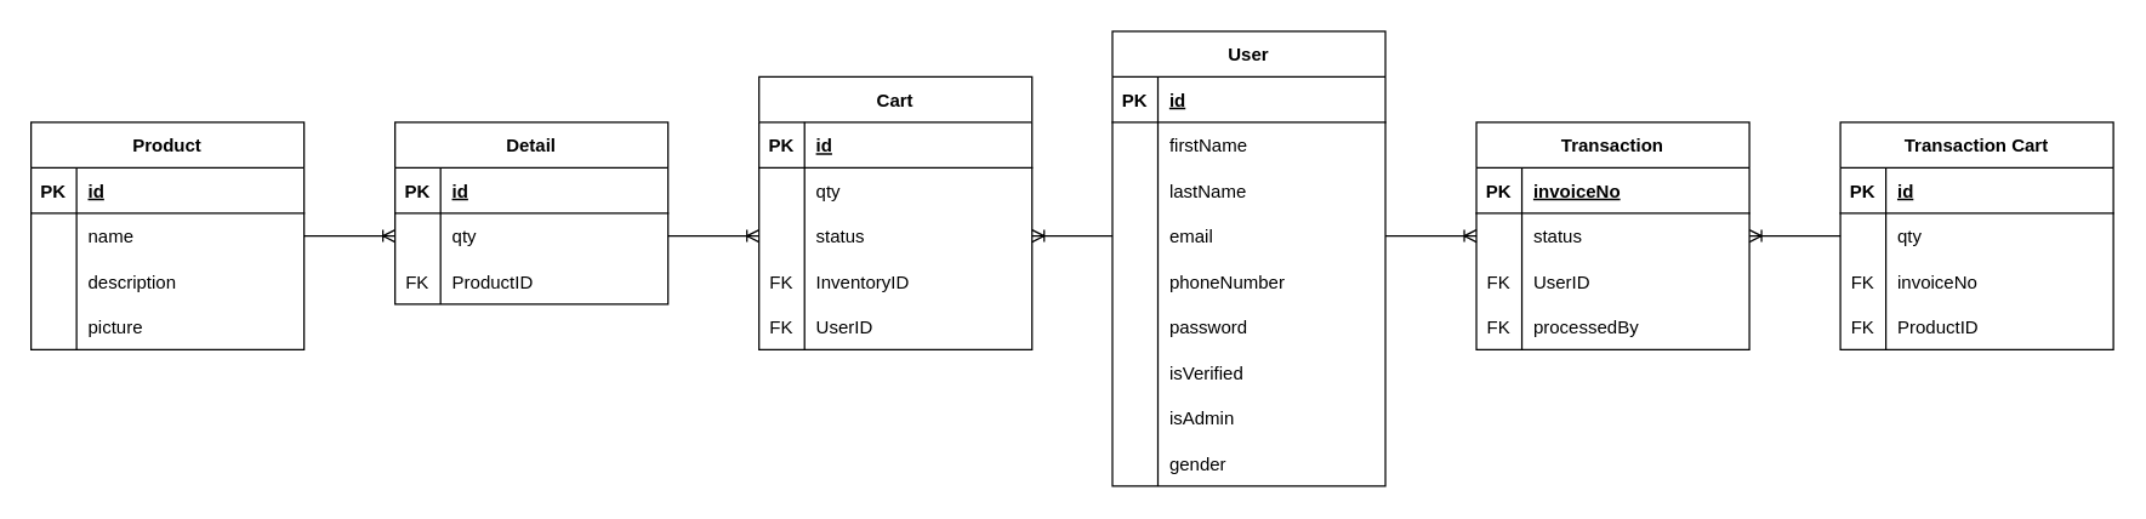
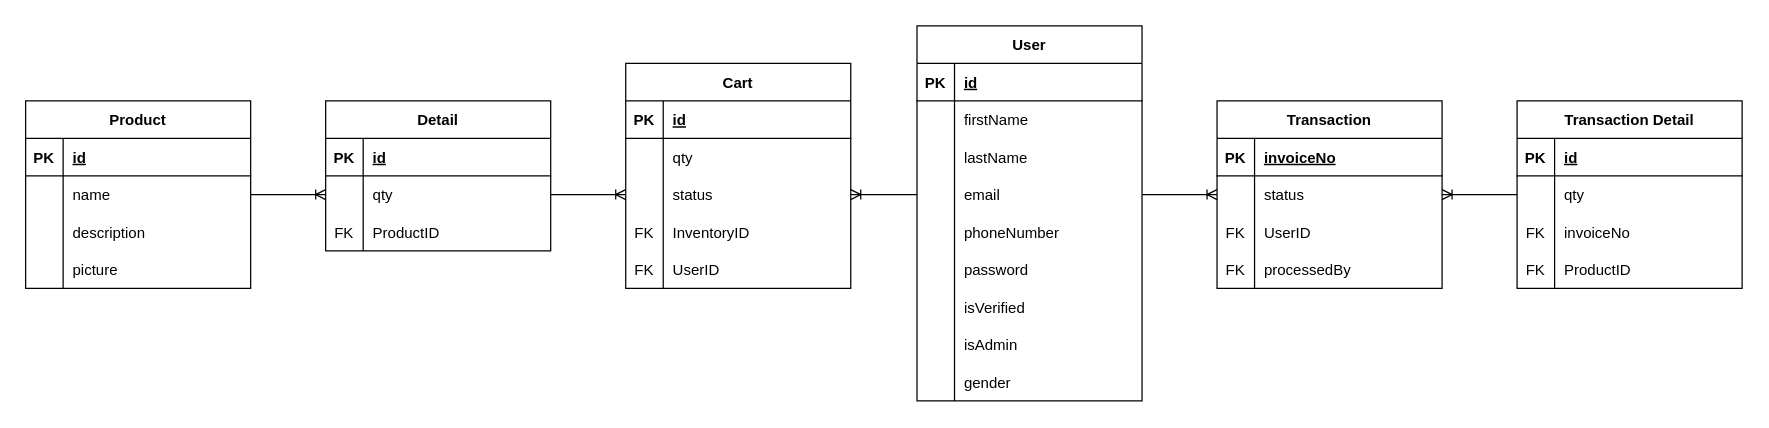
- <mxCell id="82" value="Transaction Cart" style="shape=table;startSize=30;container=1;collapsible=1;childLayout=tableLayout;fixedRows=1;rowLines=0;fontStyle=1;align=center;resizeLast=1;" vertex="1" parent="1"><mxGeometry x="1213" y="80" width="180" height="150" as="geometry"><mxRectangle x="470" y="420" width="140" height="30" as="alternateBounds" /></mxGeometry></mxCell>
+ <mxCell id="82" value="Transaction Detail" style="shape=table;startSize=30;container=1;collapsible=1;childLayout=tableLayout;fixedRows=1;rowLines=0;fontStyle=1;align=center;resizeLast=1;" vertex="1" parent="1"><mxGeometry x="1213" y="80" width="180" height="150" as="geometry"><mxRectangle x="470" y="420" width="140" height="30" as="alternateBounds" /></mxGeometry></mxCell>
